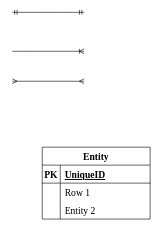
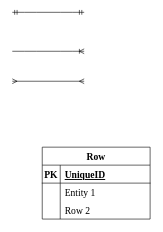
- <mxCell id="2" value="Entity" style="shape=table;startSize=30;container=1;collapsible=1;childLayout=tableLayout;fixedRows=1;rowLines=0;fontStyle=1;align=center;resizeLast=1;fontFamily=Times New Roman;fontSize=16;" vertex="1" parent="1"><mxGeometry x="70" y="245" width="180" height="120" as="geometry" /></mxCell>
+ <mxCell id="2" value="Row" style="shape=table;startSize=30;container=1;collapsible=1;childLayout=tableLayout;fixedRows=1;rowLines=0;fontStyle=1;align=center;resizeLast=1;fontFamily=Times New Roman;fontSize=16;" vertex="1" parent="1"><mxGeometry x="70" y="245" width="180" height="120" as="geometry" /></mxCell>
- <mxCell id="8" value="Row 1" style="shape=partialRectangle;connectable=0;fillColor=none;top=0;left=0;bottom=0;right=0;align=left;spacingLeft=6;overflow=hidden;fontFamily=Times New Roman;fontSize=16;" vertex="1" parent="6"><mxGeometry x="30" width="150" height="30" as="geometry"><mxRectangle width="150" height="30" as="alternateBounds" /></mxGeometry></mxCell>
+ <mxCell id="8" value="Entity 1" style="shape=partialRectangle;connectable=0;fillColor=none;top=0;left=0;bottom=0;right=0;align=left;spacingLeft=6;overflow=hidden;fontFamily=Times New Roman;fontSize=16;" vertex="1" parent="6"><mxGeometry x="30" width="150" height="30" as="geometry"><mxRectangle width="150" height="30" as="alternateBounds" /></mxGeometry></mxCell>
- <mxCell id="11" value="Entity 2" style="shape=partialRectangle;connectable=0;fillColor=none;top=0;left=0;bottom=0;right=0;align=left;spacingLeft=6;overflow=hidden;fontFamily=Times New Roman;fontSize=16;" vertex="1" parent="9"><mxGeometry x="30" width="150" height="30" as="geometry"><mxRectangle width="150" height="30" as="alternateBounds" /></mxGeometry></mxCell>
+ <mxCell id="11" value="Row 2" style="shape=partialRectangle;connectable=0;fillColor=none;top=0;left=0;bottom=0;right=0;align=left;spacingLeft=6;overflow=hidden;fontFamily=Times New Roman;fontSize=16;" vertex="1" parent="9"><mxGeometry x="30" width="150" height="30" as="geometry"><mxRectangle width="150" height="30" as="alternateBounds" /></mxGeometry></mxCell>
